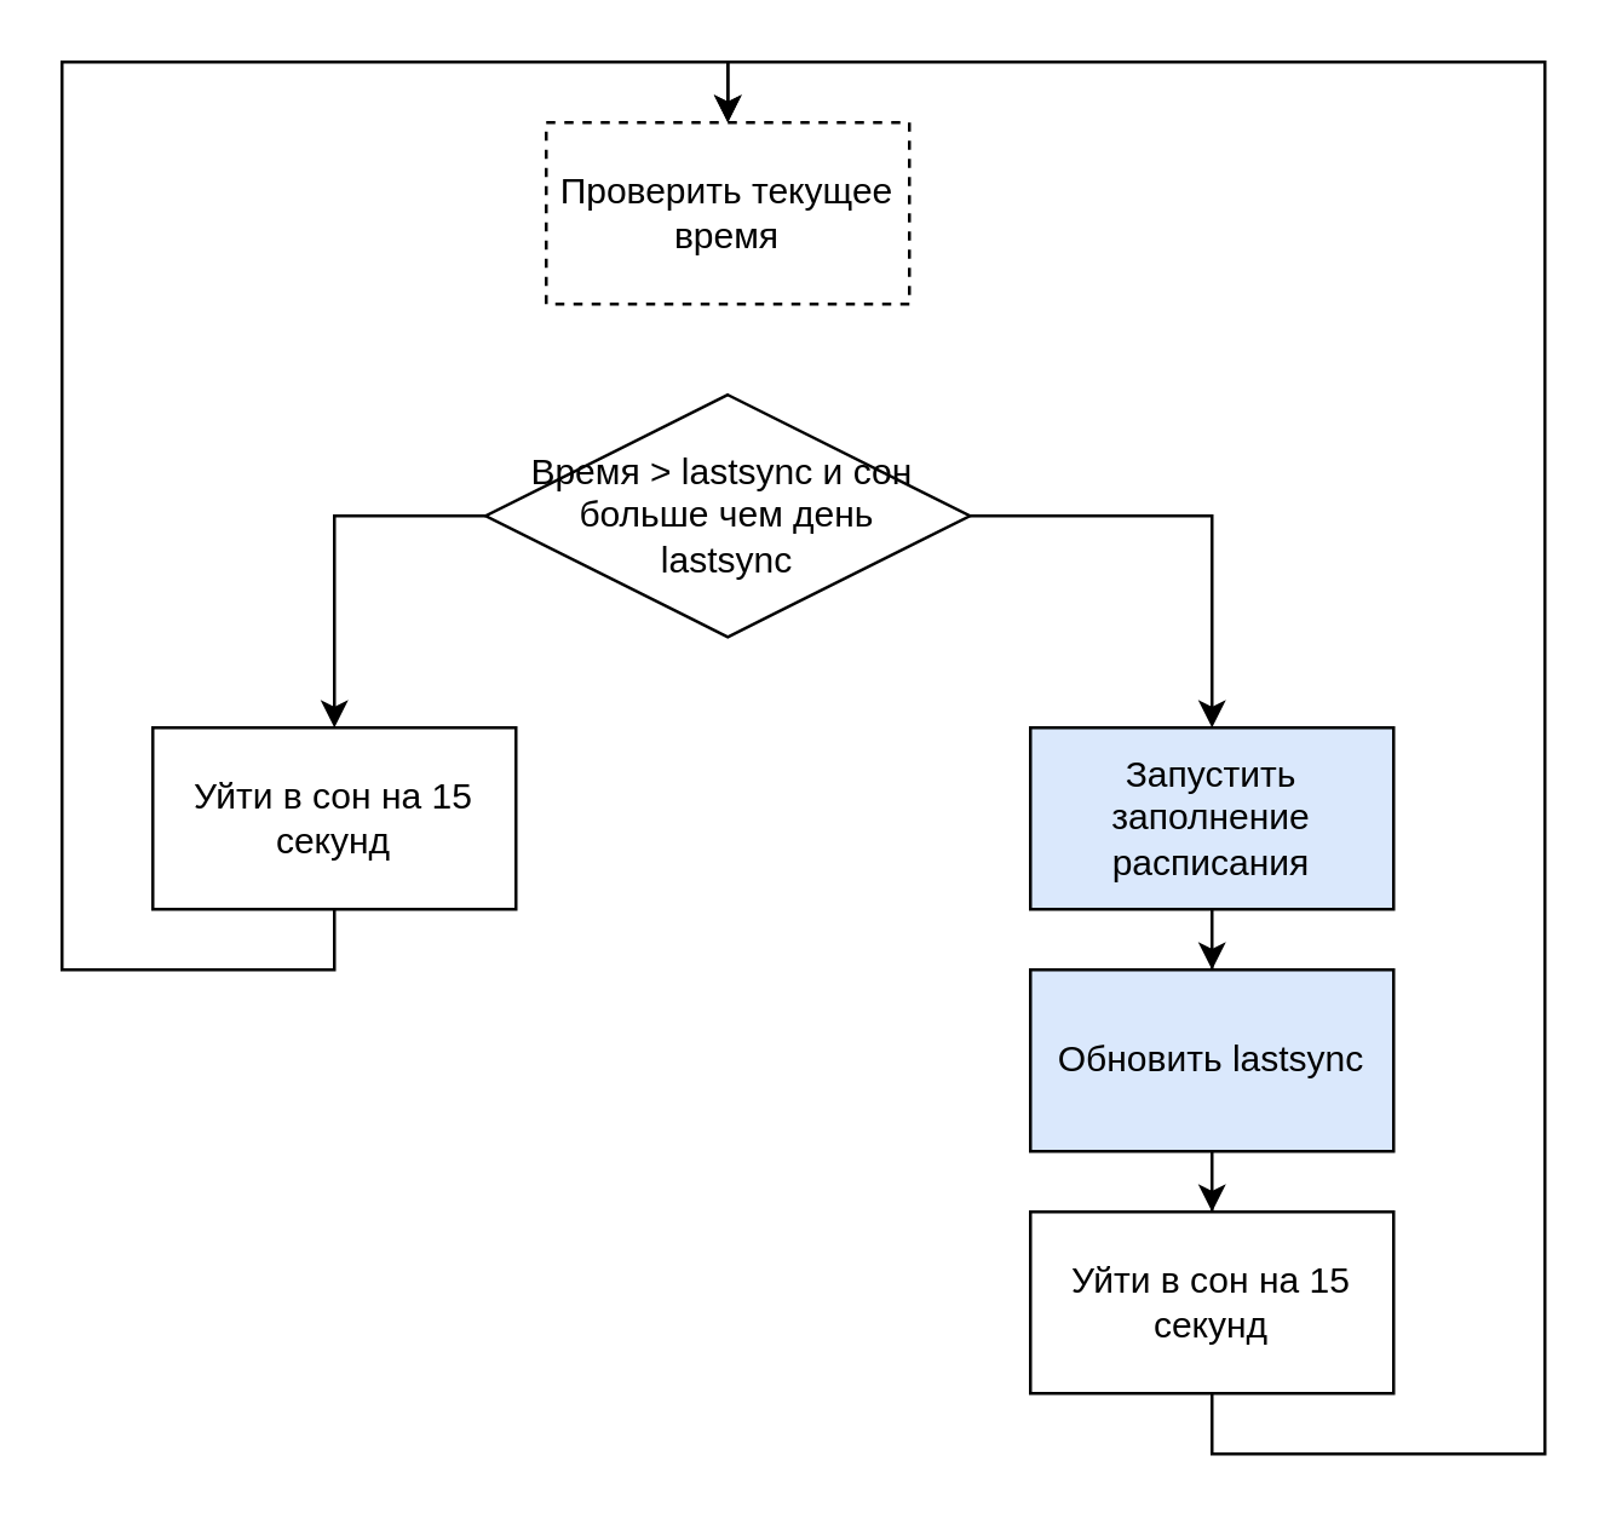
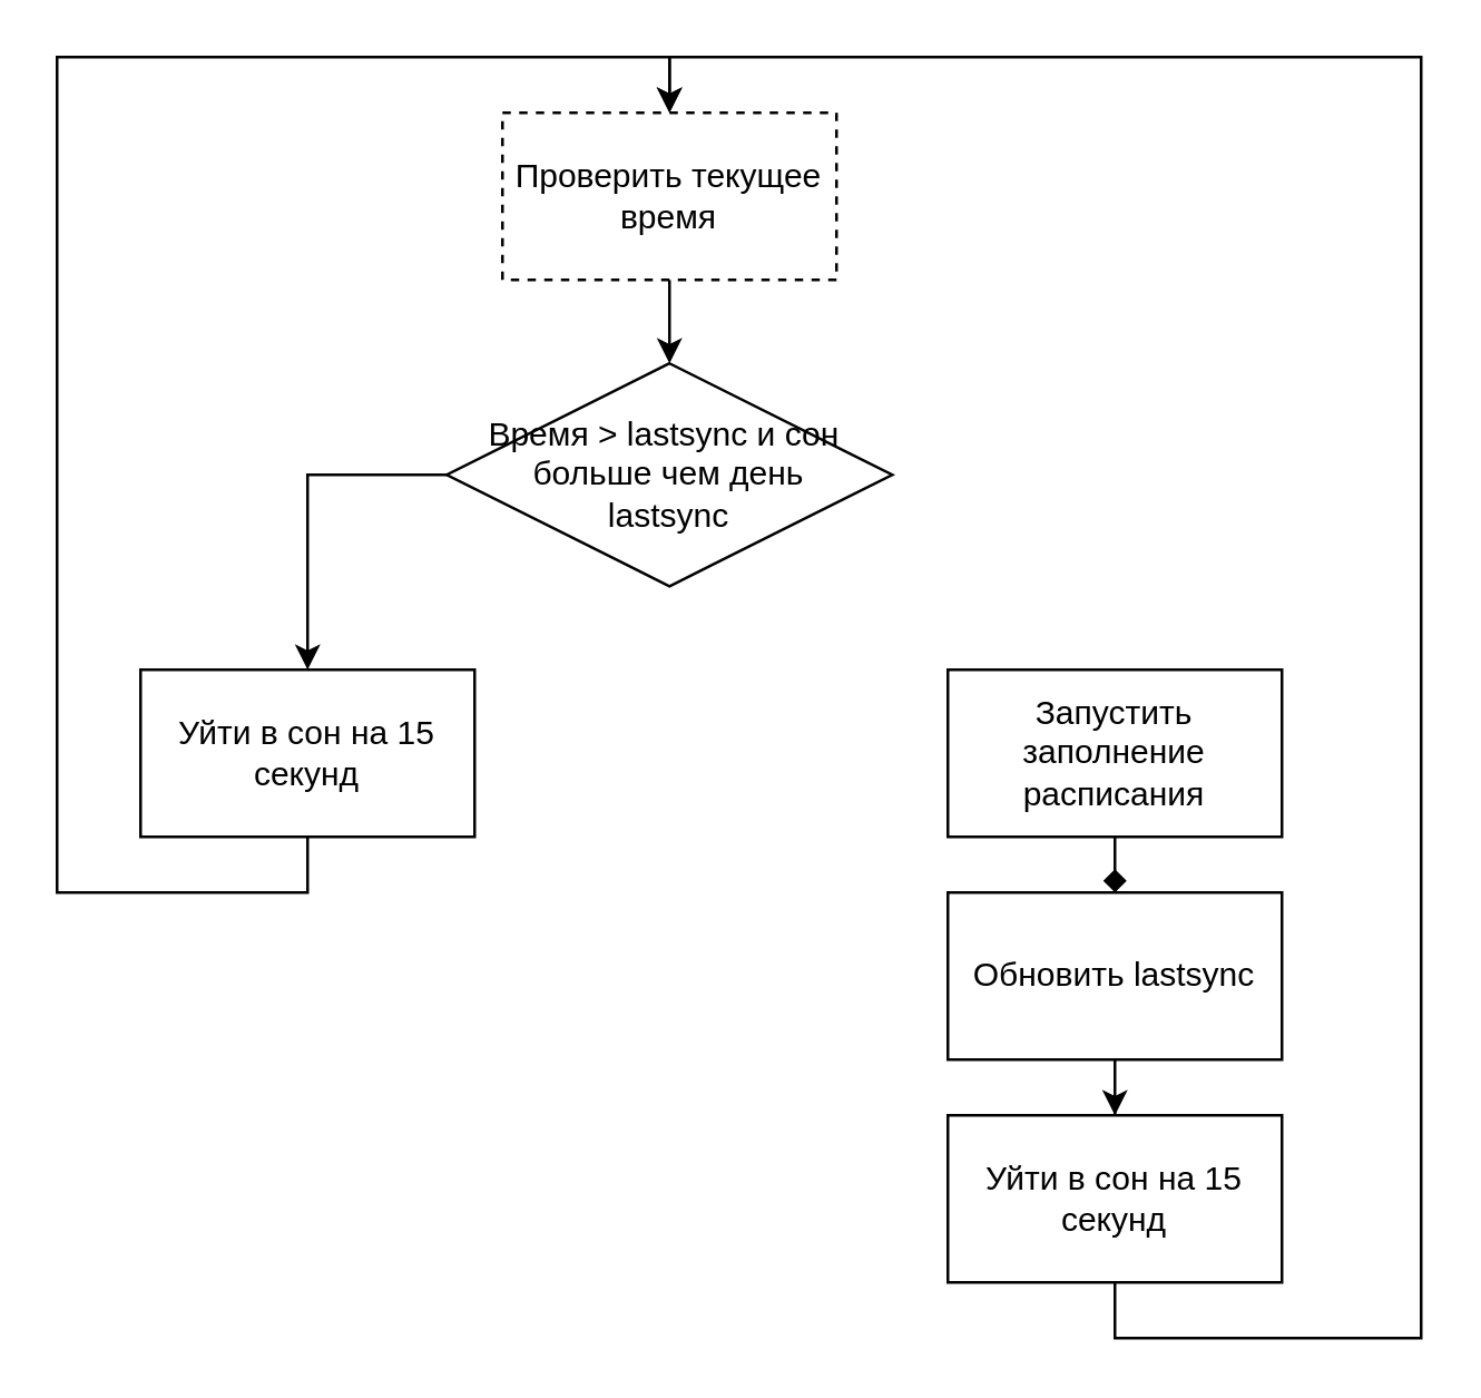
+ <mxCell id="2" style="edgeStyle=orthogonalEdgeStyle;rounded=0;orthogonalLoop=1;jettySize=auto;html=1;" edge="1" parent="1" source="3" target="6"><mxGeometry relative="1" as="geometry" /></mxCell>
- <mxCell id="4" style="edgeStyle=orthogonalEdgeStyle;rounded=0;orthogonalLoop=1;jettySize=auto;html=1;entryX=0.5;entryY=0;entryDx=0;entryDy=0;" edge="1" parent="1" source="6" target="8"><mxGeometry relative="1" as="geometry"><mxPoint x="450" y="280" as="targetPoint" /></mxGeometry></mxCell>
- <mxCell id="8" value="Запустить заполнение расписания" style="rounded=0;whiteSpace=wrap;html=1;fillColor=#dae8fc;" vertex="1" parent="1"><mxGeometry x="340" y="240" width="120" height="60" as="geometry" /></mxCell>
+ <mxCell id="8" value="Запустить заполнение расписания" style="rounded=0;whiteSpace=wrap;html=1;" vertex="1" parent="1"><mxGeometry x="340" y="240" width="120" height="60" as="geometry" /></mxCell>
- <mxCell id="7" style="edgeStyle=orthogonalEdgeStyle;rounded=0;orthogonalLoop=1;jettySize=auto;html=1;" edge="1" parent="1" source="8" target="12"><mxGeometry relative="1" as="geometry" /></mxCell>
+ <mxCell id="7" style="edgeStyle=orthogonalEdgeStyle;rounded=0;orthogonalLoop=1;jettySize=auto;html=1;endArrow=diamond;" edge="1" parent="1" source="8" target="12"><mxGeometry relative="1" as="geometry" /></mxCell>
- <mxCell id="12" value="Обновить lastsync" style="rounded=0;whiteSpace=wrap;html=1;fillColor=#dae8fc;" vertex="1" parent="1"><mxGeometry x="340" y="320" width="120" height="60" as="geometry" /></mxCell>
+ <mxCell id="12" value="Обновить lastsync" style="rounded=0;whiteSpace=wrap;html=1;" vertex="1" parent="1"><mxGeometry x="340" y="320" width="120" height="60" as="geometry" /></mxCell>
